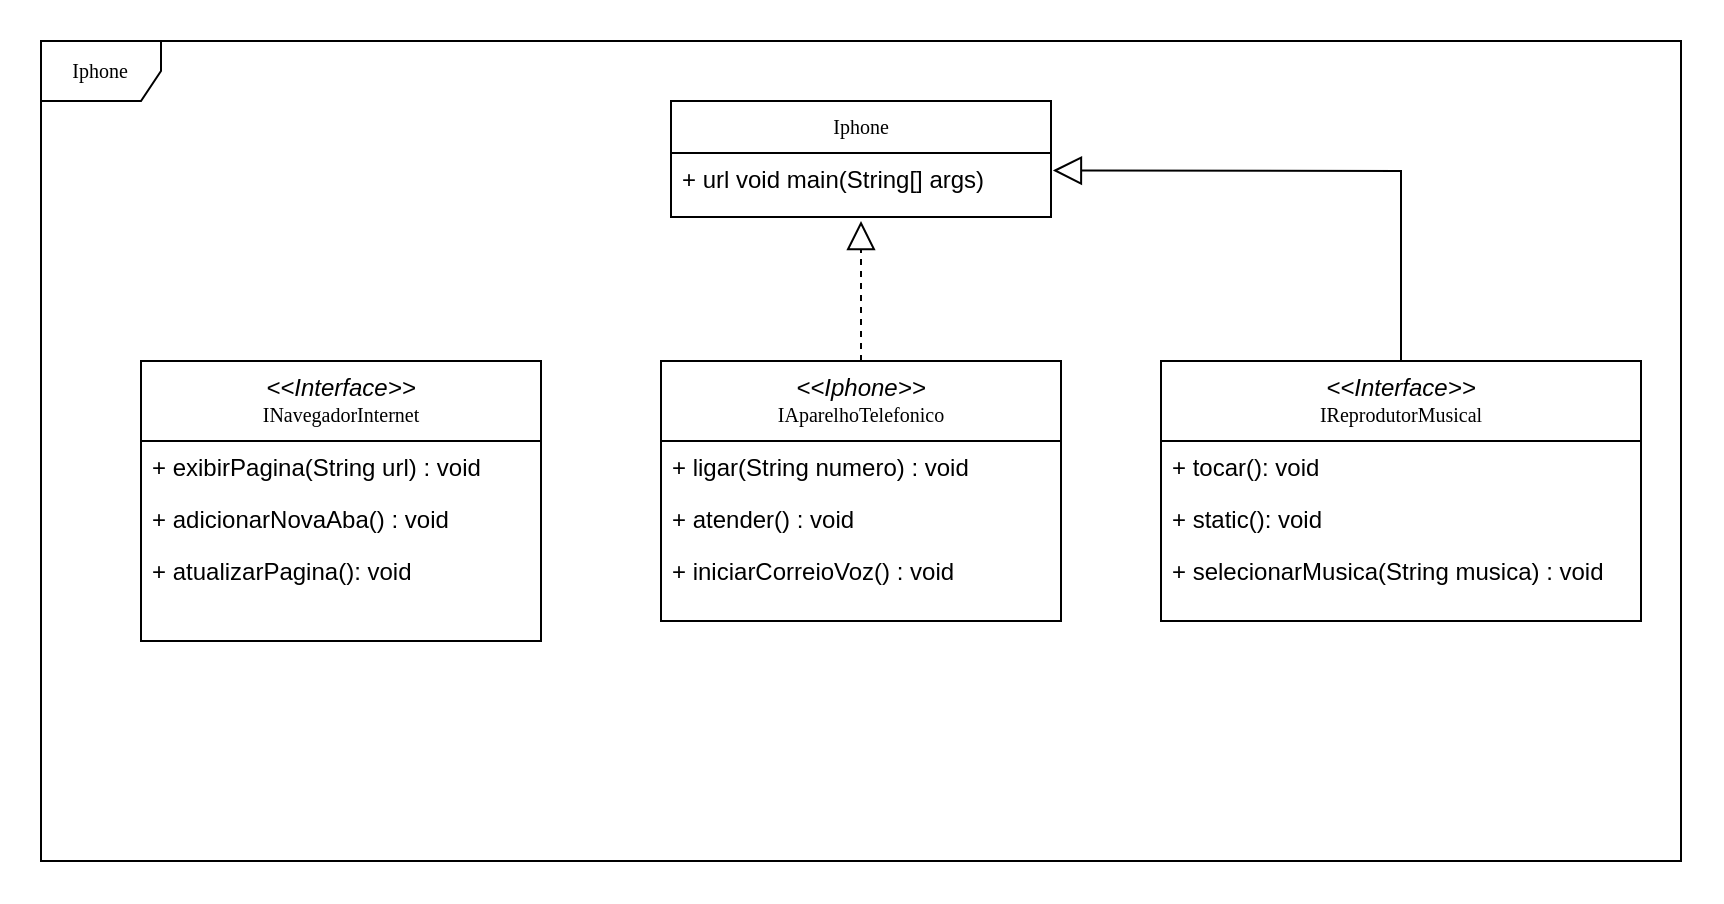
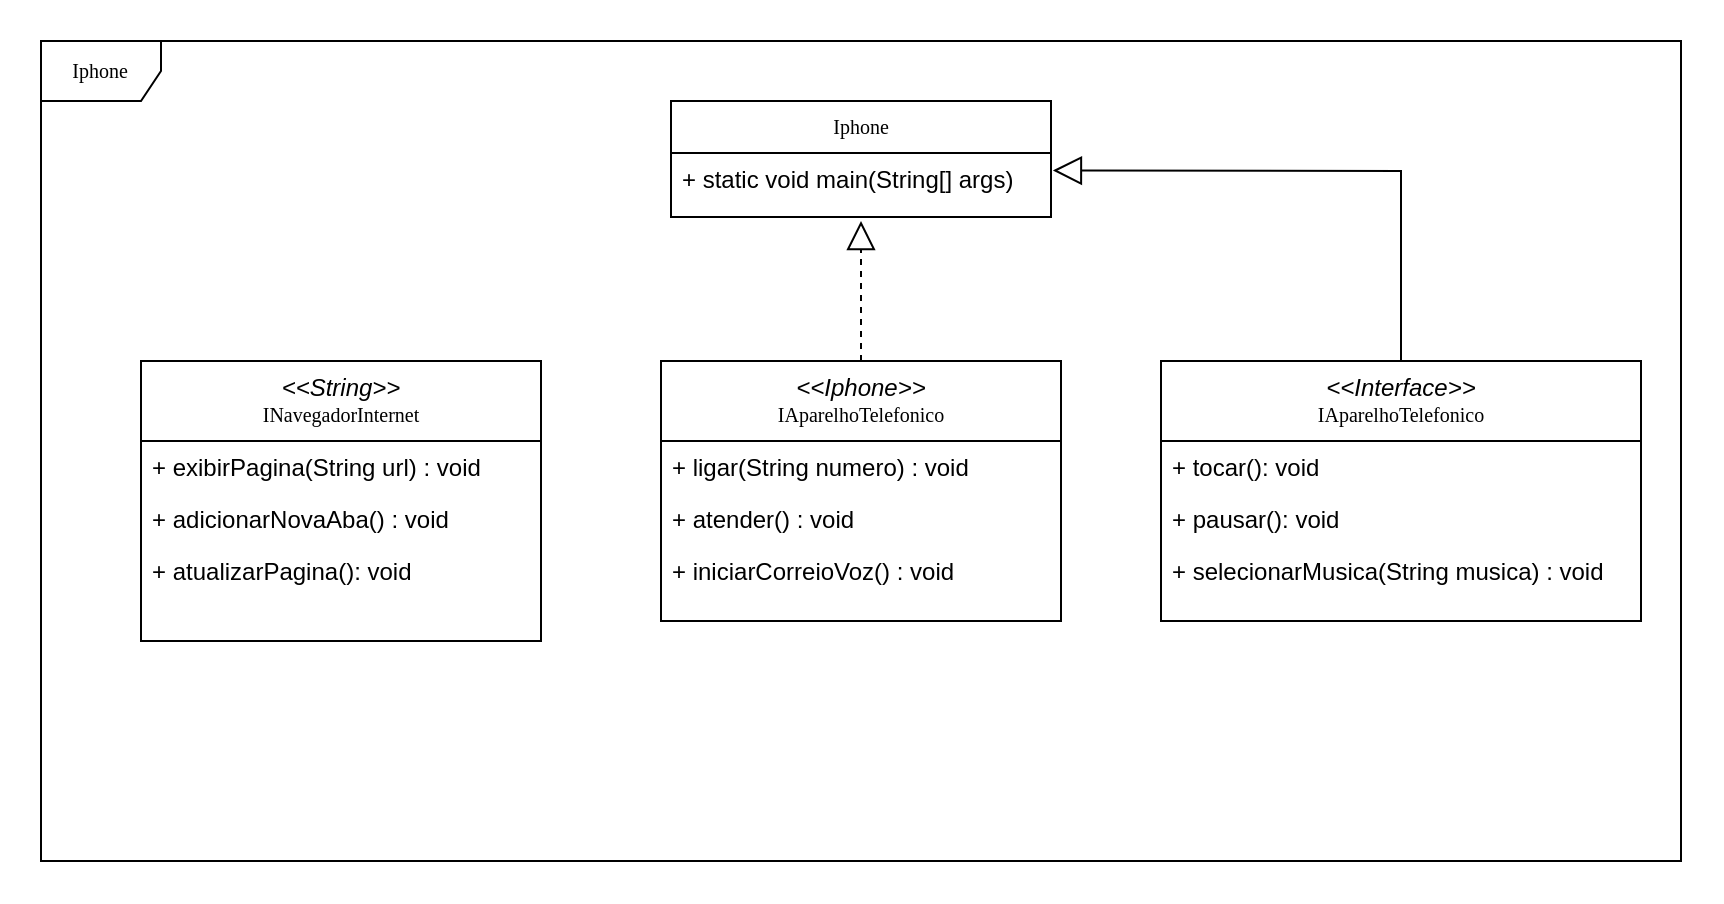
- <mxCell id="4" value="+ url void main(String[] args)" style="text;html=1;strokeColor=none;fillColor=none;align=left;verticalAlign=top;spacingLeft=4;spacingRight=4;whiteSpace=wrap;overflow=hidden;rotatable=0;points=[[0,0.5],[1,0.5]];portConstraint=eastwest;" parent="3" vertex="1"><mxGeometry y="26" width="190" height="26" as="geometry" /></mxCell>
+ <mxCell id="4" value="+ static void main(String[] args)" style="text;html=1;strokeColor=none;fillColor=none;align=left;verticalAlign=top;spacingLeft=4;spacingRight=4;whiteSpace=wrap;overflow=hidden;rotatable=0;points=[[0,0.5],[1,0.5]];portConstraint=eastwest;" parent="3" vertex="1"><mxGeometry y="26" width="190" height="26" as="geometry" /></mxCell>
- <mxCell id="13" value="&lt;i style=&quot;font-family: Helvetica; font-size: 12px;&quot;&gt;&amp;lt;&amp;lt;Interface&amp;gt;&amp;gt;&lt;/i&gt;&lt;br style=&quot;font-family: Helvetica; font-size: 12px;&quot;&gt;&lt;div&gt;&lt;span style=&quot;background-color: initial;&quot;&gt;INavegadorInternet&lt;/span&gt;&lt;br&gt;&lt;/div&gt;" style="swimlane;html=1;fontStyle=0;childLayout=stackLayout;horizontal=1;startSize=40;fillColor=none;horizontalStack=0;resizeParent=1;resizeLast=0;collapsible=1;marginBottom=0;swimlaneFillColor=#ffffff;rounded=0;shadow=0;comic=0;labelBackgroundColor=none;strokeWidth=1;fontFamily=Verdana;fontSize=10;align=center;" vertex="1" parent="1"><mxGeometry x="70" y="180" width="200" height="140" as="geometry" /></mxCell>
+ <mxCell id="13" value="&lt;i style=&quot;font-family: Helvetica; font-size: 12px;&quot;&gt;&amp;lt;&amp;lt;String&amp;gt;&amp;gt;&lt;/i&gt;&lt;br style=&quot;font-family: Helvetica; font-size: 12px;&quot;&gt;&lt;div&gt;&lt;span style=&quot;background-color: initial;&quot;&gt;INavegadorInternet&lt;/span&gt;&lt;br&gt;&lt;/div&gt;" style="swimlane;html=1;fontStyle=0;childLayout=stackLayout;horizontal=1;startSize=40;fillColor=none;horizontalStack=0;resizeParent=1;resizeLast=0;collapsible=1;marginBottom=0;swimlaneFillColor=#ffffff;rounded=0;shadow=0;comic=0;labelBackgroundColor=none;strokeWidth=1;fontFamily=Verdana;fontSize=10;align=center;" vertex="1" parent="1"><mxGeometry x="70" y="180" width="200" height="140" as="geometry" /></mxCell>
- <mxCell id="5" value="&lt;i style=&quot;font-family: Helvetica; font-size: 12px;&quot;&gt;&amp;lt;&amp;lt;Interface&amp;gt;&amp;gt;&lt;/i&gt;&lt;br style=&quot;font-family: Helvetica; font-size: 12px;&quot;&gt;IReprodutorMusical" style="swimlane;html=1;fontStyle=0;childLayout=stackLayout;horizontal=1;startSize=40;fillColor=none;horizontalStack=0;resizeParent=1;resizeLast=0;collapsible=1;marginBottom=0;swimlaneFillColor=#ffffff;rounded=0;shadow=0;comic=0;labelBackgroundColor=none;strokeWidth=1;fontFamily=Verdana;fontSize=10;align=center;" parent="1" vertex="1"><mxGeometry x="580" y="180" width="240" height="130" as="geometry" /></mxCell>
+ <mxCell id="5" value="&lt;i style=&quot;font-family: Helvetica; font-size: 12px;&quot;&gt;&amp;lt;&amp;lt;Interface&amp;gt;&amp;gt;&lt;/i&gt;&lt;br style=&quot;font-family: Helvetica; font-size: 12px;&quot;&gt;IAparelhoTelefonico" style="swimlane;html=1;fontStyle=0;childLayout=stackLayout;horizontal=1;startSize=40;fillColor=none;horizontalStack=0;resizeParent=1;resizeLast=0;collapsible=1;marginBottom=0;swimlaneFillColor=#ffffff;rounded=0;shadow=0;comic=0;labelBackgroundColor=none;strokeWidth=1;fontFamily=Verdana;fontSize=10;align=center;" parent="1" vertex="1"><mxGeometry x="580" y="180" width="240" height="130" as="geometry" /></mxCell>
- <mxCell id="7" value="+ static(): void" style="text;html=1;strokeColor=none;fillColor=none;align=left;verticalAlign=top;spacingLeft=4;spacingRight=4;whiteSpace=wrap;overflow=hidden;rotatable=0;points=[[0,0.5],[1,0.5]];portConstraint=eastwest;" parent="5" vertex="1"><mxGeometry y="66" width="240" height="26" as="geometry" /></mxCell>
+ <mxCell id="7" value="+ pausar(): void" style="text;html=1;strokeColor=none;fillColor=none;align=left;verticalAlign=top;spacingLeft=4;spacingRight=4;whiteSpace=wrap;overflow=hidden;rotatable=0;points=[[0,0.5],[1,0.5]];portConstraint=eastwest;" parent="5" vertex="1"><mxGeometry y="66" width="240" height="26" as="geometry" /></mxCell>
